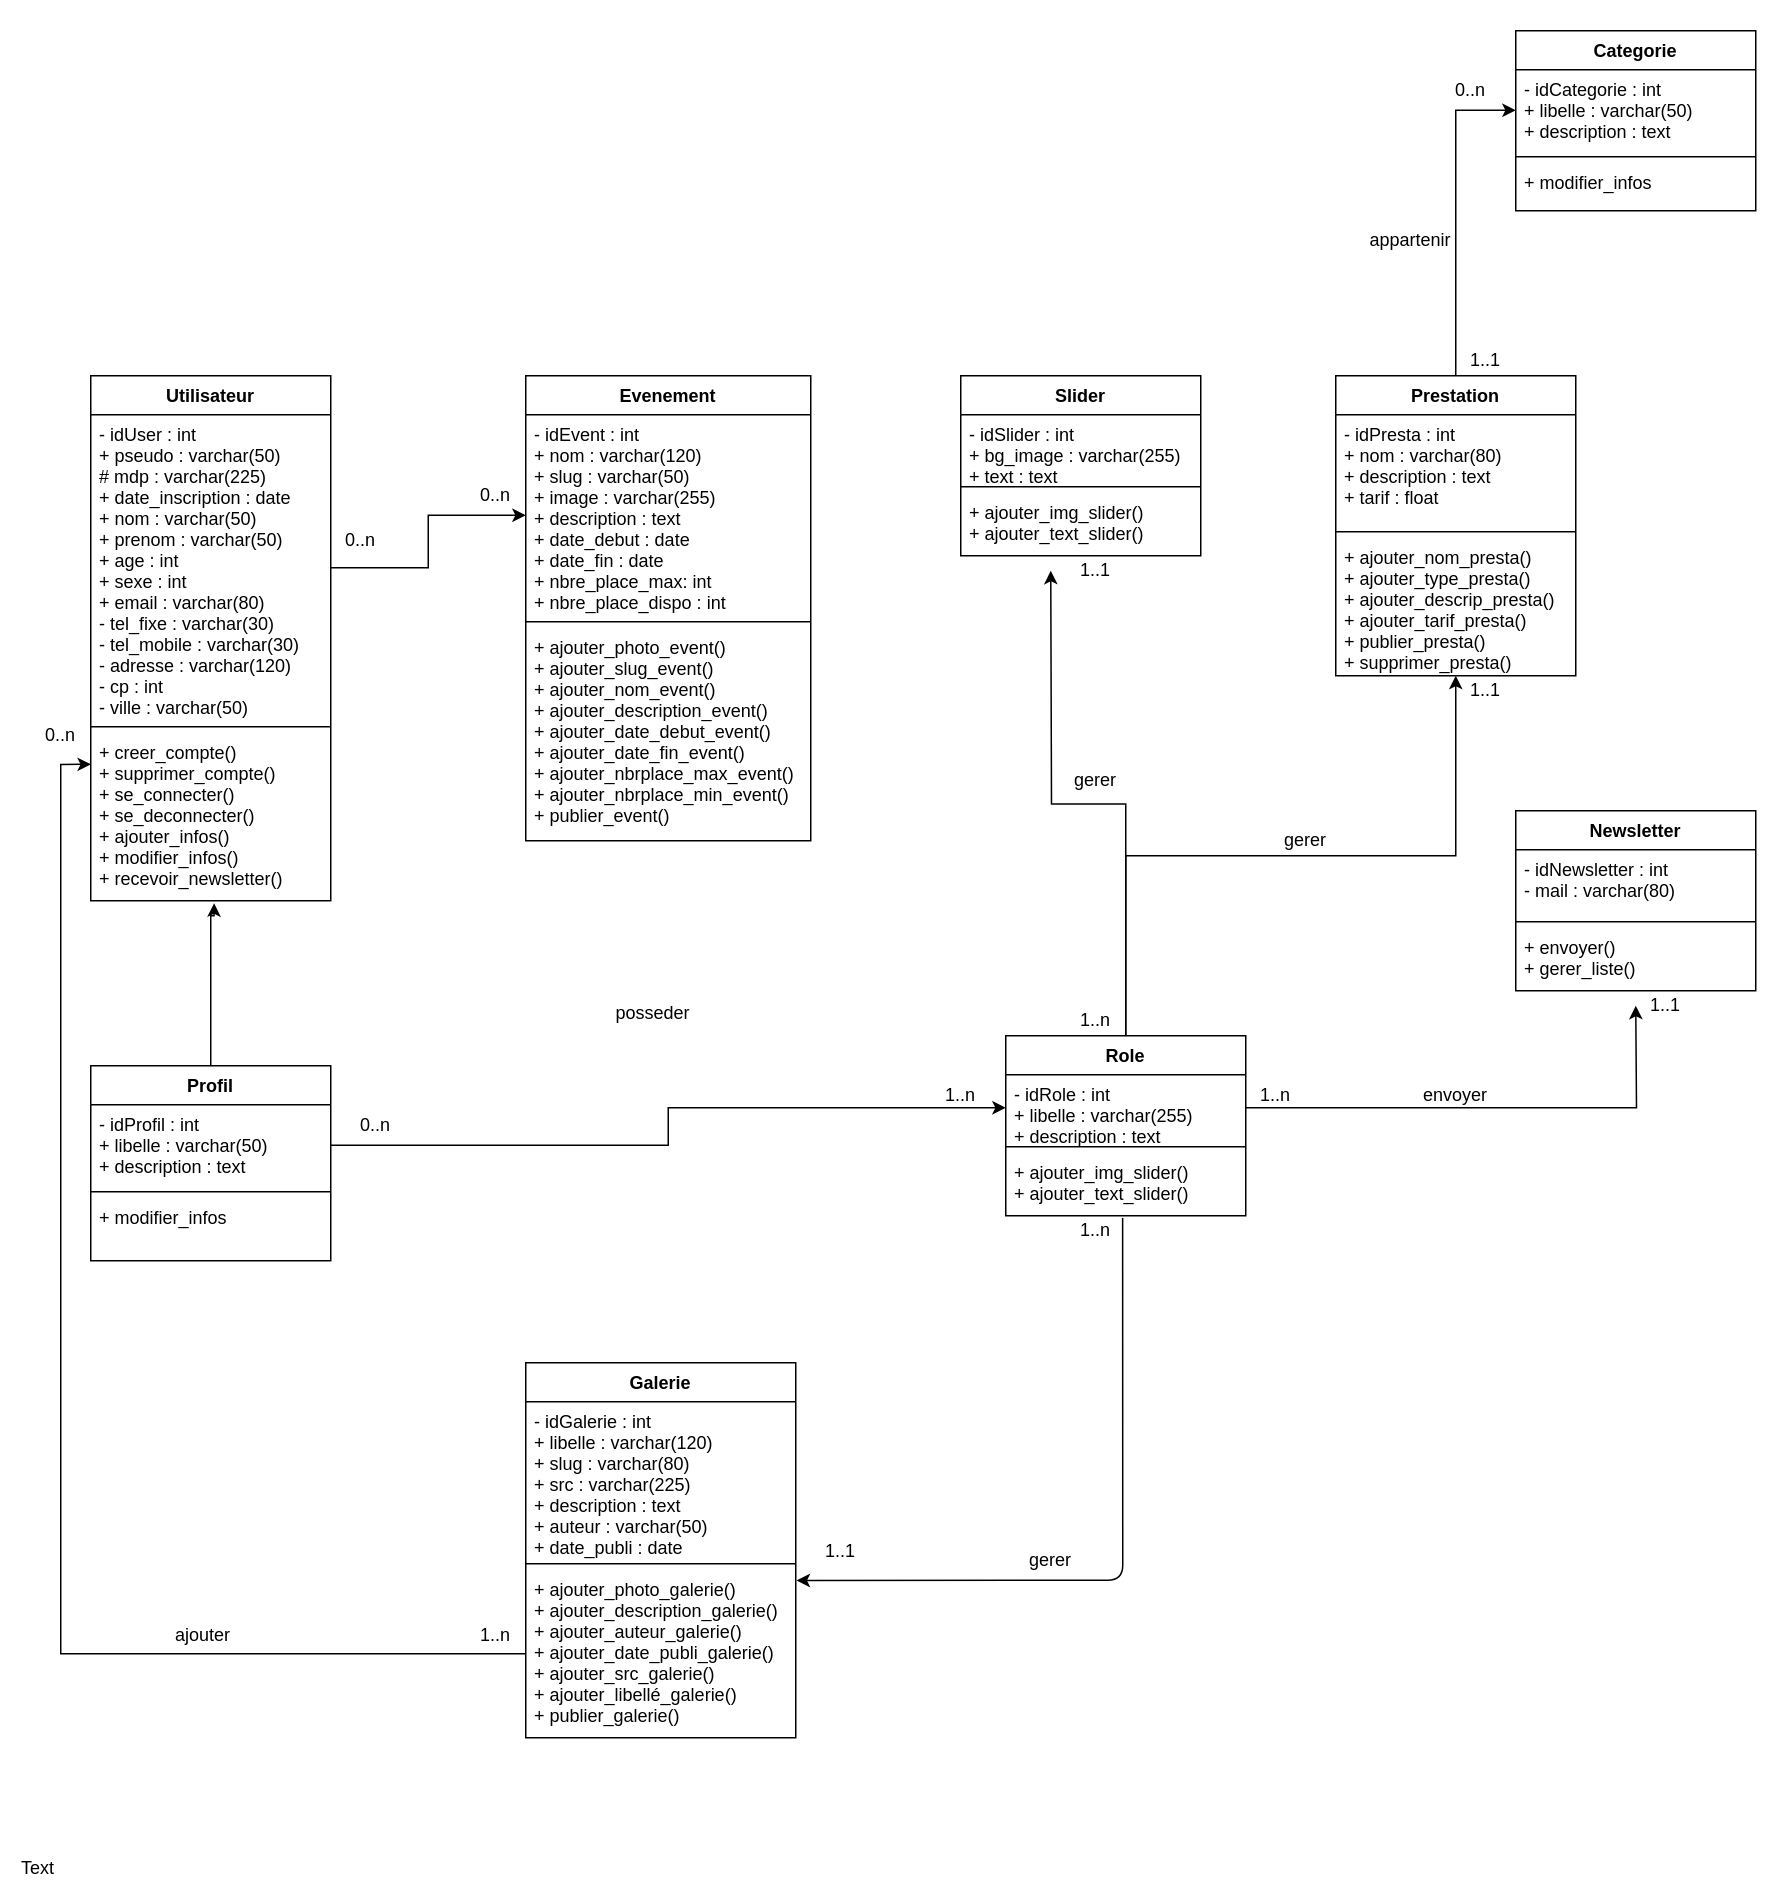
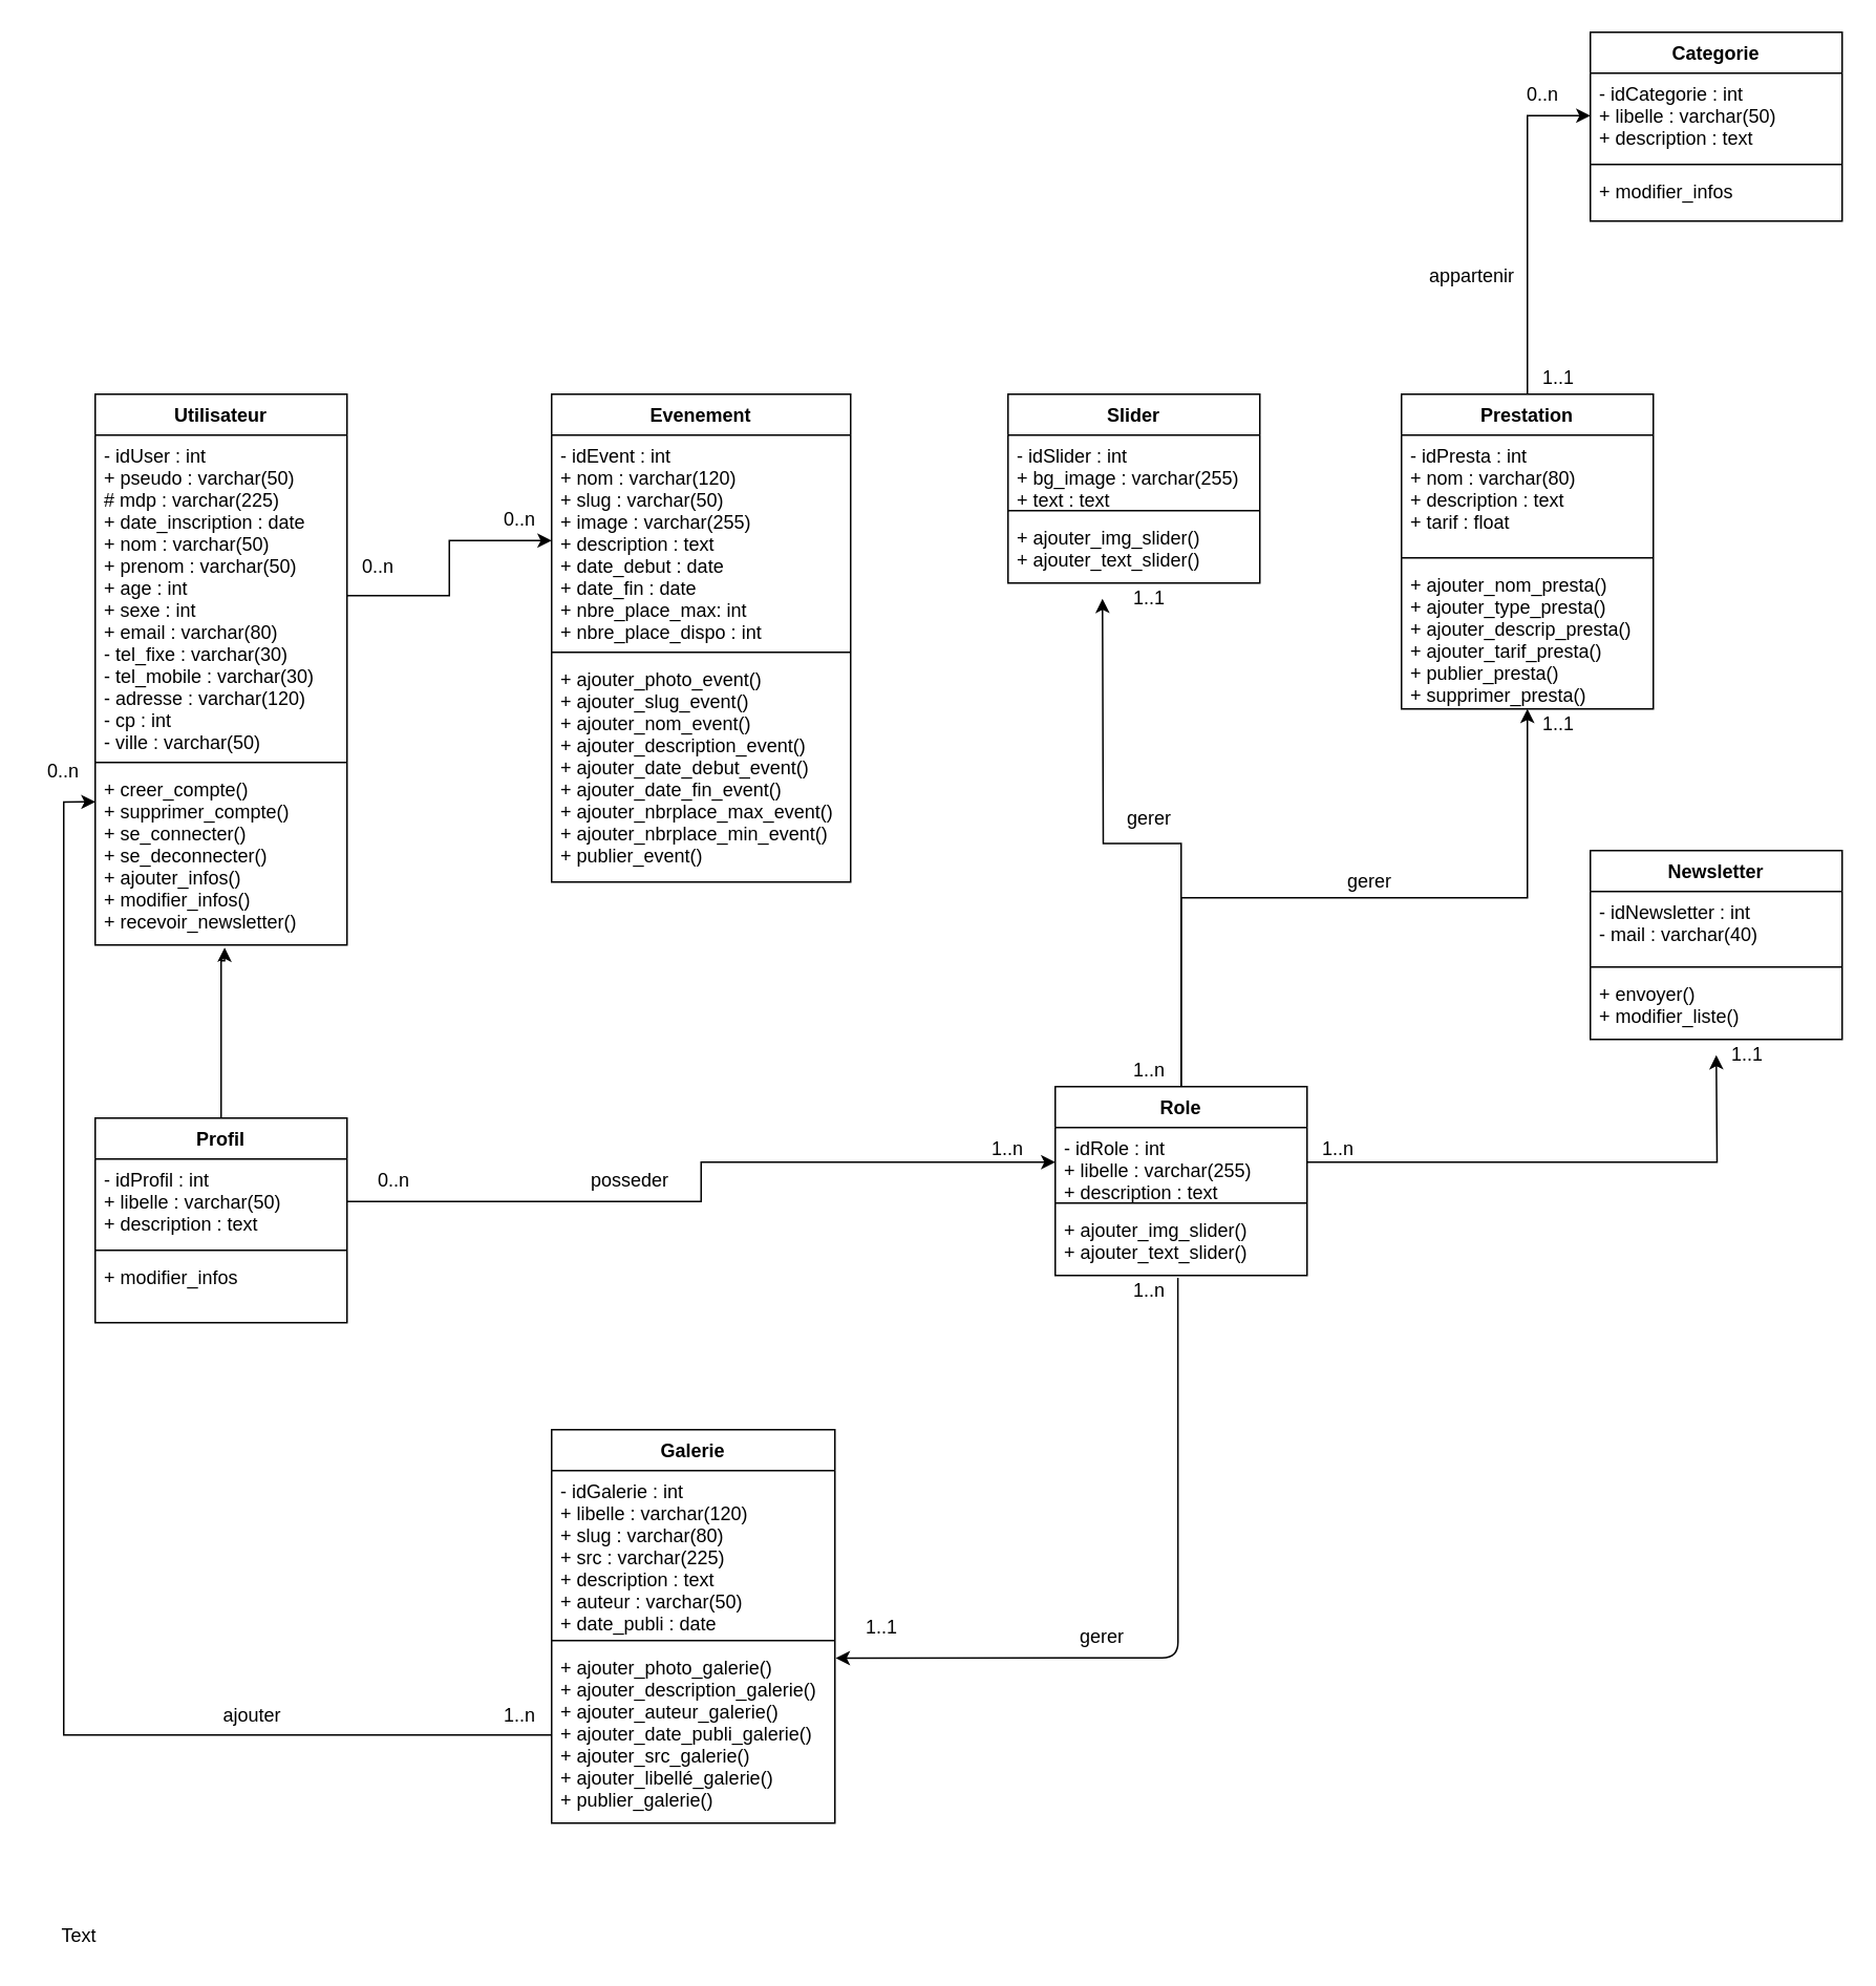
- <mxCell id="64" value="appartenir" style="text;html=1;strokeColor=none;fillColor=none;align=center;verticalAlign=middle;whiteSpace=wrap;rounded=0;" vertex="1" parent="1"><mxGeometry x="920" y="150" width="40" height="20" as="geometry" /></mxCell>
+ <mxCell id="64" value="appartenir" style="text;html=1;strokeColor=none;fillColor=none;align=center;verticalAlign=middle;whiteSpace=wrap;rounded=0;" vertex="1" parent="1"><mxGeometry x="915" y="165" width="40" height="20" as="geometry" /></mxCell>
- <mxCell id="15" value="- idNewsletter : int&#10;- mail : varchar(80)" style="text;strokeColor=none;fillColor=none;align=left;verticalAlign=top;spacingLeft=4;spacingRight=4;overflow=hidden;rotatable=0;points=[[0,0.5],[1,0.5]];portConstraint=eastwest;" parent="14" vertex="1"><mxGeometry y="26" width="160" height="44" as="geometry" /></mxCell>
+ <mxCell id="15" value="- idNewsletter : int&#10;- mail : varchar(40)" style="text;strokeColor=none;fillColor=none;align=left;verticalAlign=top;spacingLeft=4;spacingRight=4;overflow=hidden;rotatable=0;points=[[0,0.5],[1,0.5]];portConstraint=eastwest;" parent="14" vertex="1"><mxGeometry y="26" width="160" height="44" as="geometry" /></mxCell>
- <mxCell id="17" value="+ envoyer()&#10;+ gerer_liste()" style="text;strokeColor=none;fillColor=none;align=left;verticalAlign=top;spacingLeft=4;spacingRight=4;overflow=hidden;rotatable=0;points=[[0,0.5],[1,0.5]];portConstraint=eastwest;" parent="14" vertex="1"><mxGeometry y="78" width="160" height="42" as="geometry" /></mxCell>
+ <mxCell id="17" value="+ envoyer()&#10;+ modifier_liste()" style="text;strokeColor=none;fillColor=none;align=left;verticalAlign=top;spacingLeft=4;spacingRight=4;overflow=hidden;rotatable=0;points=[[0,0.5],[1,0.5]];portConstraint=eastwest;" parent="14" vertex="1"><mxGeometry y="78" width="160" height="42" as="geometry" /></mxCell>
- <mxCell id="52" value="posseder" style="text;html=1;strokeColor=none;fillColor=none;align=center;verticalAlign=middle;whiteSpace=wrap;rounded=0;" vertex="1" parent="1"><mxGeometry x="415" y="665" width="40" height="20" as="geometry" /></mxCell>
+ <mxCell id="52" value="posseder" style="text;html=1;strokeColor=none;fillColor=none;align=center;verticalAlign=middle;whiteSpace=wrap;rounded=0;" vertex="1" parent="1"><mxGeometry x="380" y="740" width="40" height="20" as="geometry" /></mxCell>
- <mxCell id="61" value="envoyer" style="text;html=1;strokeColor=none;fillColor=none;align=center;verticalAlign=middle;whiteSpace=wrap;rounded=0;" vertex="1" parent="1"><mxGeometry x="950" y="720" width="40" height="20" as="geometry" /></mxCell>
- <mxCell id="51" value="ajouter" style="text;html=1;strokeColor=none;fillColor=none;align=center;verticalAlign=middle;whiteSpace=wrap;rounded=0;" vertex="1" parent="1"><mxGeometry x="115" y="1080" width="40" height="20" as="geometry" /></mxCell>
+ <mxCell id="51" value="ajouter" style="text;html=1;strokeColor=none;fillColor=none;align=center;verticalAlign=middle;whiteSpace=wrap;rounded=0;" vertex="1" parent="1"><mxGeometry x="140" y="1080" width="40" height="20" as="geometry" /></mxCell>
- <mxCell id="47" value="Text" style="text;html=1;strokeColor=none;fillColor=none;align=center;verticalAlign=middle;whiteSpace=wrap;rounded=0;" vertex="1" parent="1"><mxGeometry x="5" y="1235" width="40" height="20" as="geometry" /></mxCell>
+ <mxCell id="47" value="Text" style="text;html=1;strokeColor=none;fillColor=none;align=center;verticalAlign=middle;whiteSpace=wrap;rounded=0;" vertex="1" parent="1"><mxGeometry x="30" y="1220" width="40" height="20" as="geometry" /></mxCell>
